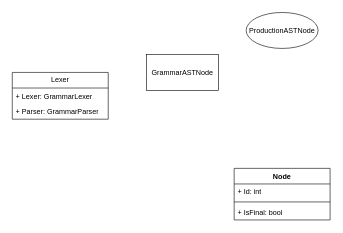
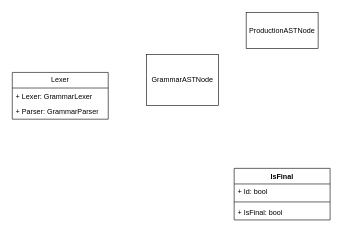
- <mxCell id="6" value="ProductionASTNode" style="ellipse;whiteSpace=wrap;html=1;" parent="1" vertex="1"><mxGeometry x="410" y="20" width="120" height="60" as="geometry" /></mxCell>
+ <mxCell id="6" value="ProductionASTNode" style="rounded=0;whiteSpace=wrap;html=1;" parent="1" vertex="1"><mxGeometry x="410" y="20" width="120" height="60" as="geometry" /></mxCell>
- <mxCell id="5" value="GrammarASTNode" style="rounded=0;whiteSpace=wrap;html=1;" parent="1" vertex="1"><mxGeometry x="244" y="90" width="120" height="60" as="geometry" /></mxCell>
+ <mxCell id="5" value="GrammarASTNode" style="rounded=0;whiteSpace=wrap;html=1;" parent="1" vertex="1"><mxGeometry x="244" y="90" width="120" height="85" as="geometry" /></mxCell>
- <mxCell id="7" value="Node" style="swimlane;fontStyle=1;align=center;verticalAlign=top;childLayout=stackLayout;horizontal=1;startSize=26;horizontalStack=0;resizeParent=1;resizeParentMax=0;resizeLast=0;collapsible=1;marginBottom=0;whiteSpace=wrap;html=1;" vertex="1" parent="1"><mxGeometry x="390" y="280" width="160" height="86" as="geometry" /></mxCell>
+ <mxCell id="7" value="IsFinal" style="swimlane;fontStyle=1;align=center;verticalAlign=top;childLayout=stackLayout;horizontal=1;startSize=26;horizontalStack=0;resizeParent=1;resizeParentMax=0;resizeLast=0;collapsible=1;marginBottom=0;whiteSpace=wrap;html=1;" vertex="1" parent="1"><mxGeometry x="390" y="280" width="160" height="86" as="geometry" /></mxCell>
- <mxCell id="8" value="+ Id: int" style="text;strokeColor=none;fillColor=none;align=left;verticalAlign=top;spacingLeft=4;spacingRight=4;overflow=hidden;rotatable=0;points=[[0,0.5],[1,0.5]];portConstraint=eastwest;whiteSpace=wrap;html=1;" vertex="1" parent="7"><mxGeometry y="26" width="160" height="26" as="geometry" /></mxCell>
+ <mxCell id="8" value="+ Id: bool" style="text;strokeColor=none;fillColor=none;align=left;verticalAlign=top;spacingLeft=4;spacingRight=4;overflow=hidden;rotatable=0;points=[[0,0.5],[1,0.5]];portConstraint=eastwest;whiteSpace=wrap;html=1;" vertex="1" parent="7"><mxGeometry y="26" width="160" height="26" as="geometry" /></mxCell>
